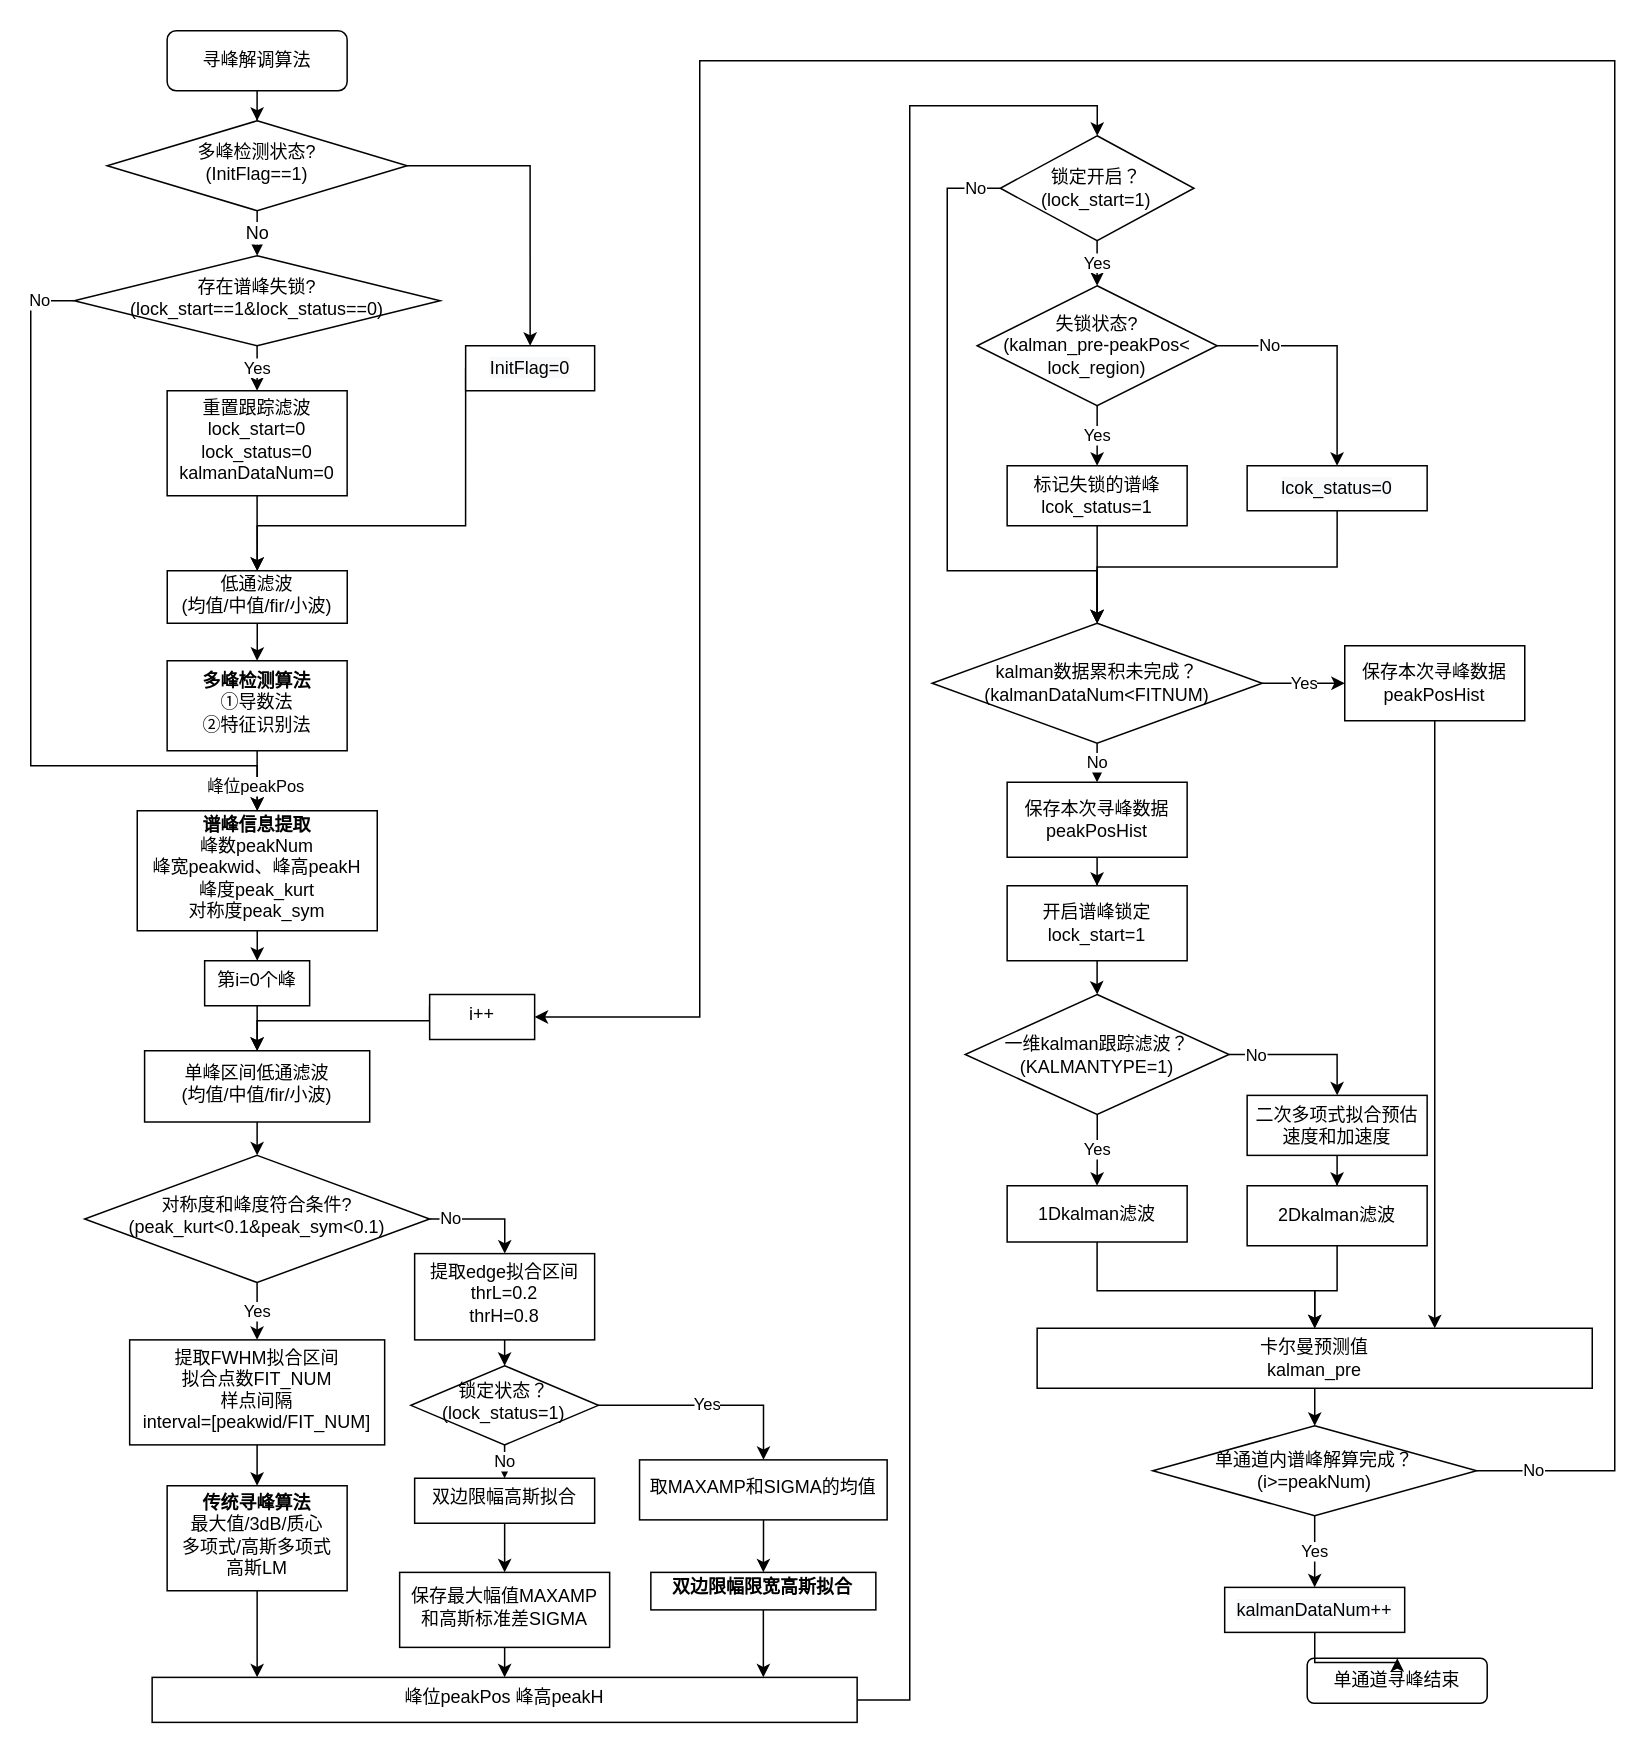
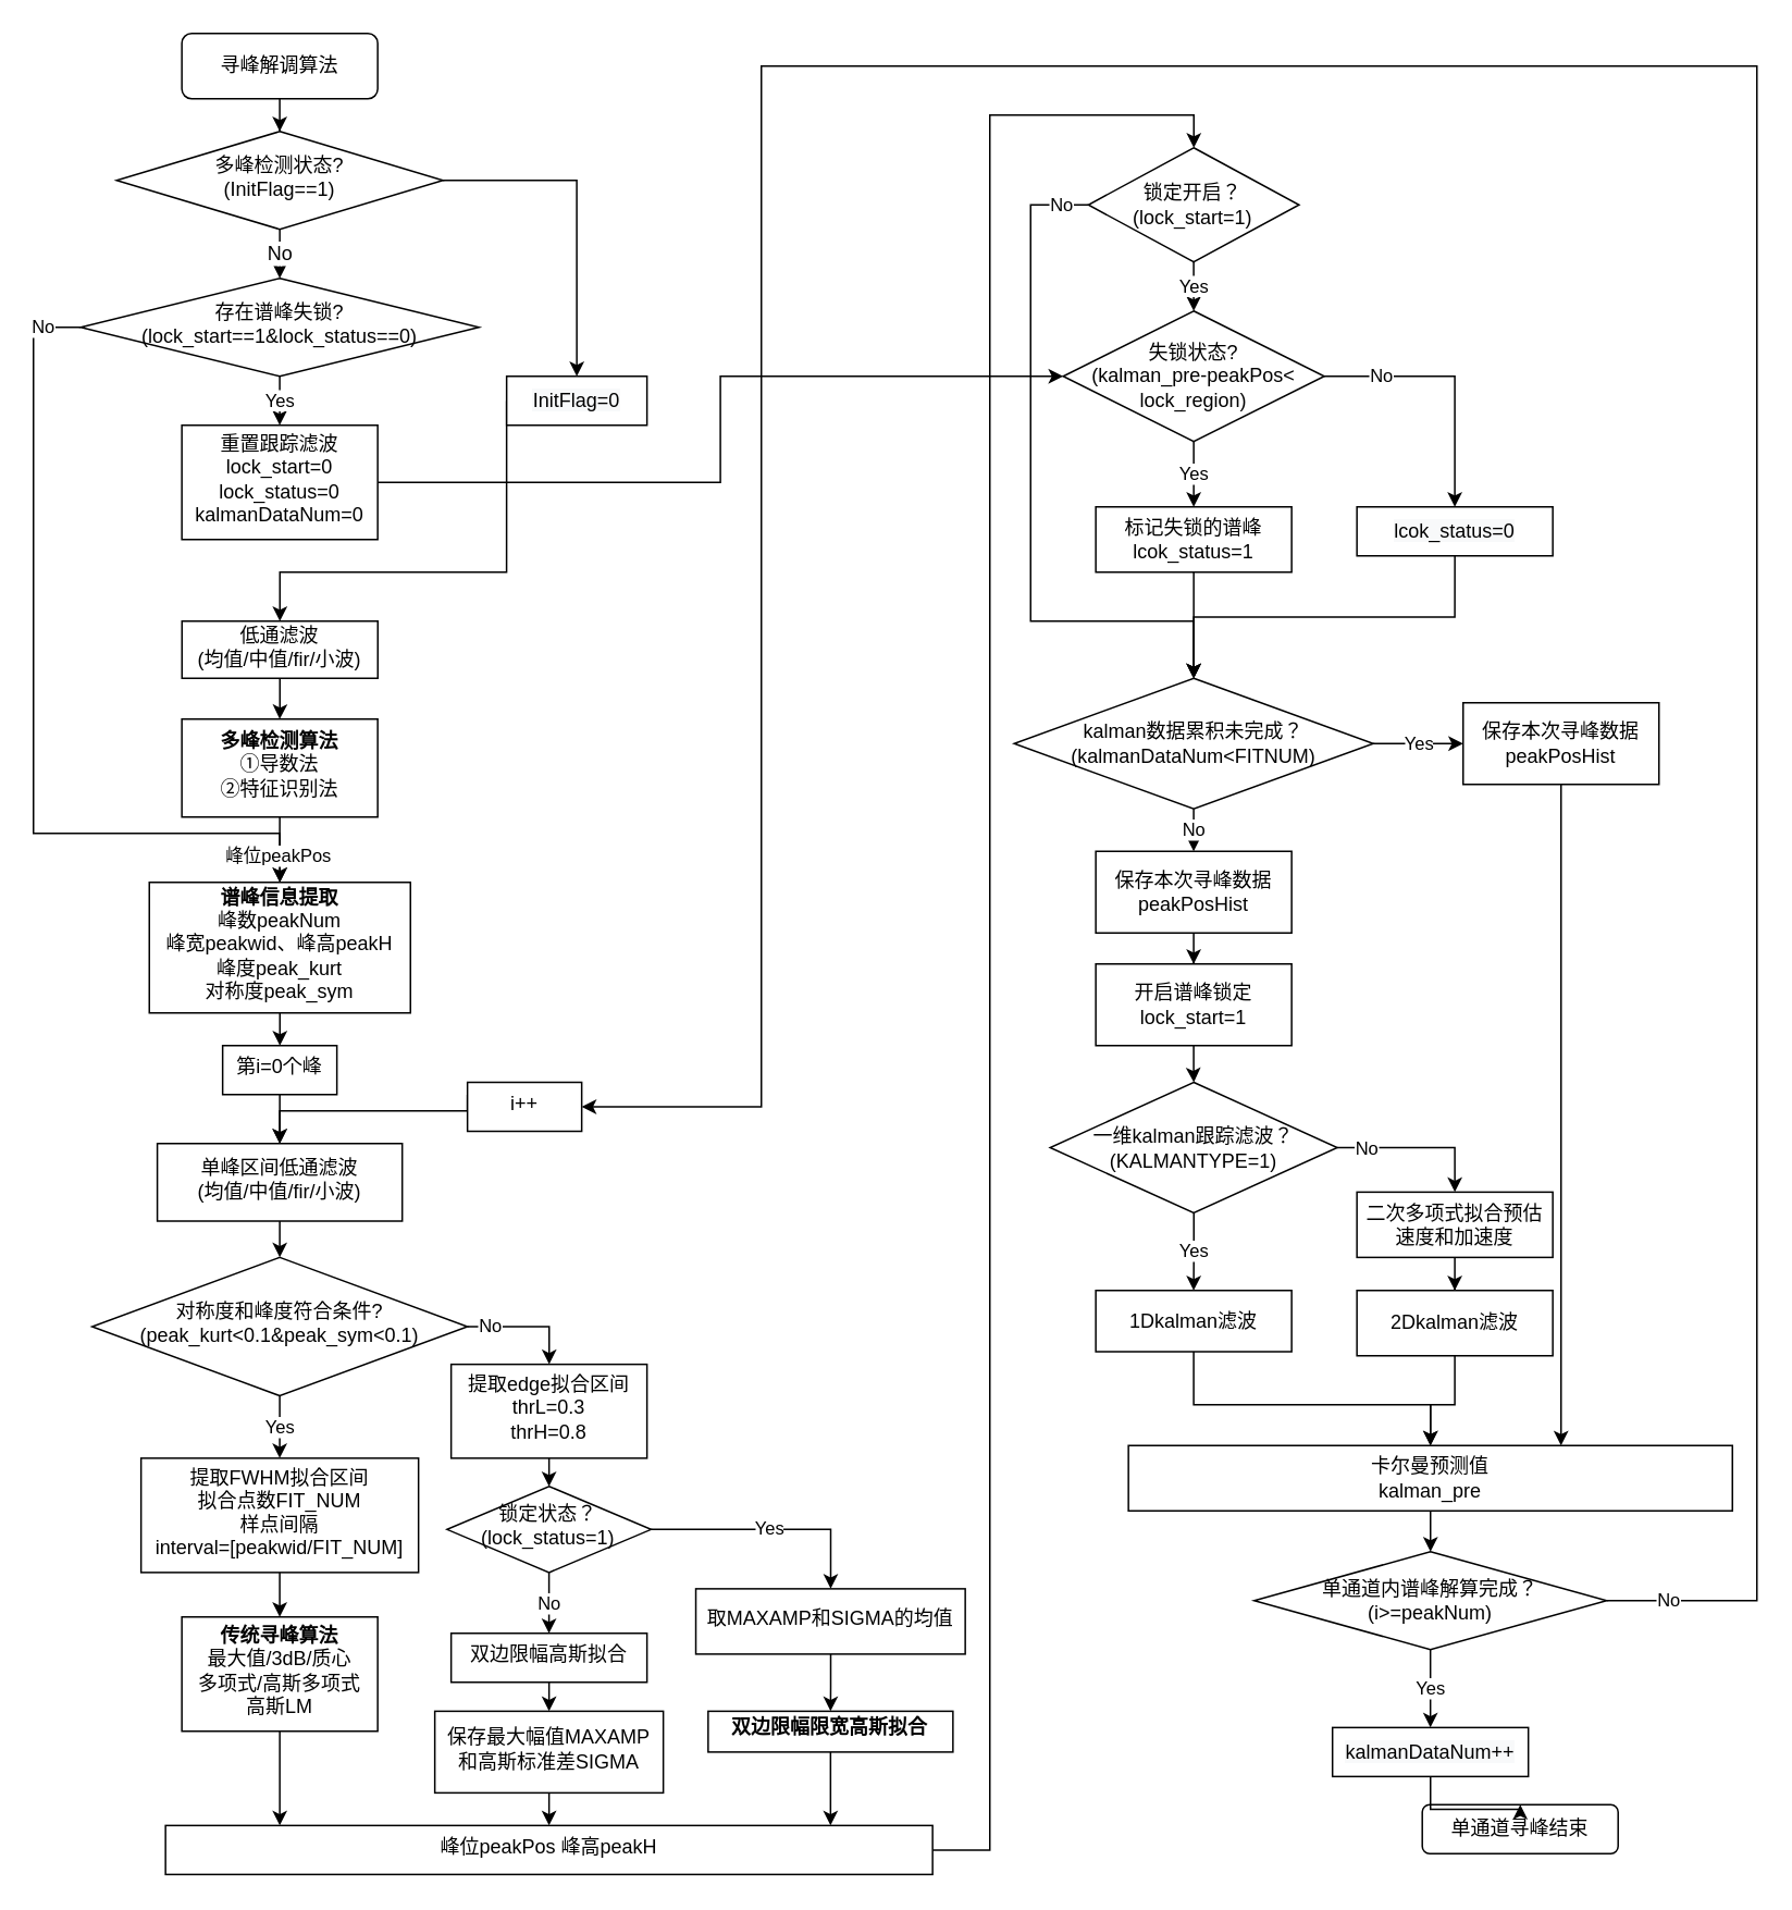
- <mxCell id="73" value="" style="edgeStyle=orthogonalEdgeStyle;rounded=0;orthogonalLoop=1;jettySize=auto;html=1;" edge="1" parent="1" source="74" target="83"><mxGeometry relative="1" as="geometry" /></mxCell>
+ <mxCell id="73" value="" style="edgeStyle=orthogonalEdgeStyle;rounded=0;orthogonalLoop=1;jettySize=auto;html=1;" edge="1" parent="1" source="74" target="41"><mxGeometry relative="1" as="geometry" /></mxCell>
- <mxCell id="22" value="提取edge拟合区间&lt;br&gt;thrL=0.2&lt;br&gt;thrH=0.8" style="whiteSpace=wrap;html=1;shadow=0;strokeWidth=1;spacing=6;spacingTop=-4;" vertex="1" parent="1"><mxGeometry x="275.93" y="835.25" width="120" height="57.5" as="geometry" /></mxCell>
+ <mxCell id="22" value="提取edge拟合区间&lt;br&gt;thrL=0.3&lt;br&gt;thrH=0.8" style="whiteSpace=wrap;html=1;shadow=0;strokeWidth=1;spacing=6;spacingTop=-4;" vertex="1" parent="1"><mxGeometry x="275.93" y="835.25" width="120" height="57.5" as="geometry" /></mxCell>
- <mxCell id="27" value="双边限幅高斯拟合" style="whiteSpace=wrap;html=1;shadow=0;strokeWidth=1;spacing=6;spacingTop=-4;" vertex="1" parent="1"><mxGeometry x="275.93" y="985" width="120" height="30" as="geometry" /></mxCell>
+ <mxCell id="27" value="双边限幅高斯拟合" style="whiteSpace=wrap;html=1;shadow=0;strokeWidth=1;spacing=6;spacingTop=-4;" vertex="1" parent="1"><mxGeometry x="275.93" y="1000" width="120" height="30" as="geometry" /></mxCell>
